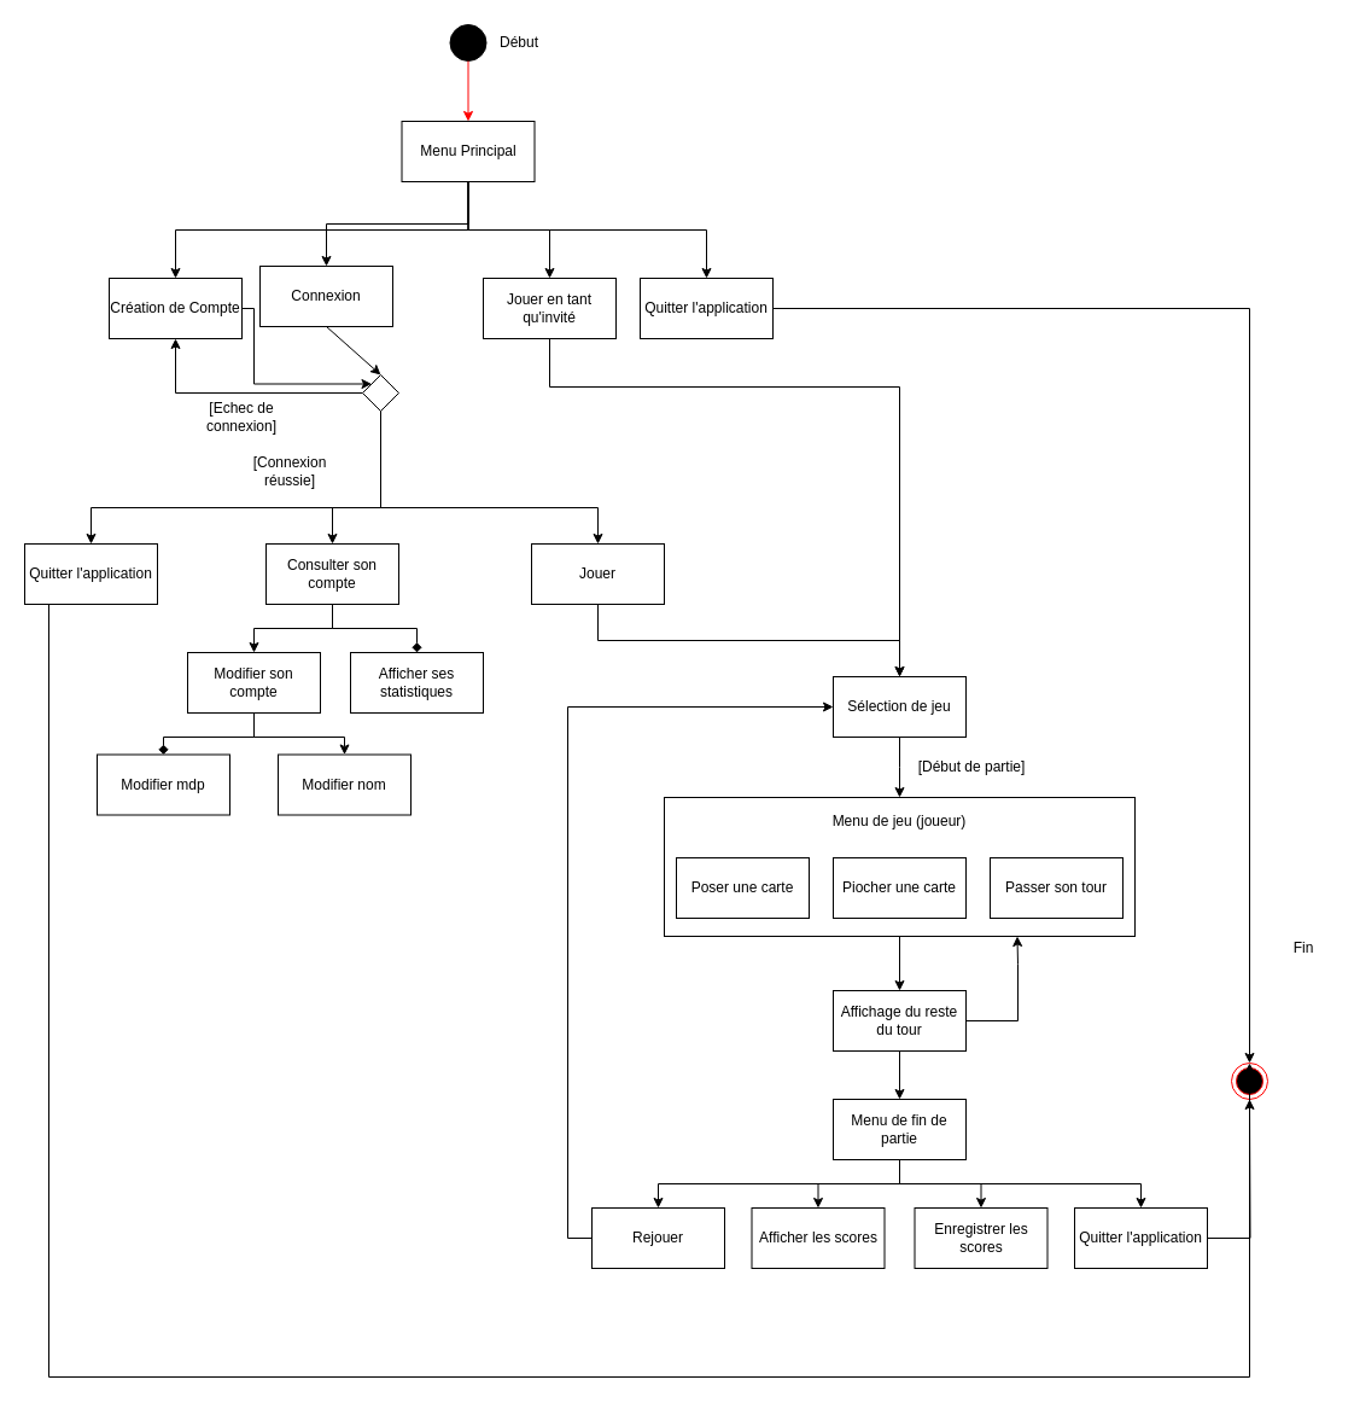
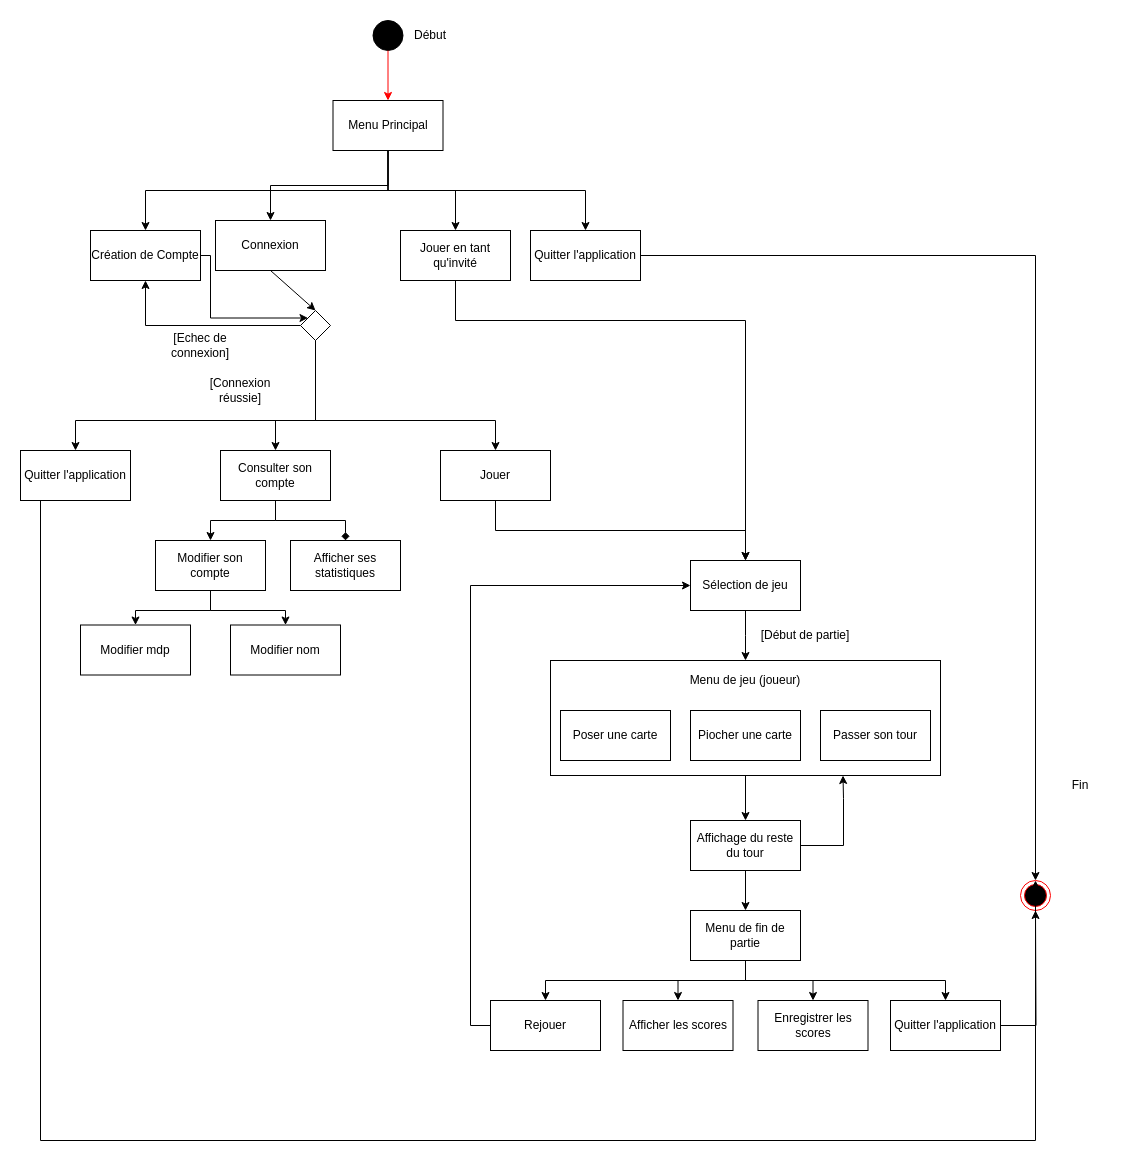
- <mxCell id="56" style="edgeStyle=orthogonalEdgeStyle;rounded=0;orthogonalLoop=1;jettySize=auto;html=1;exitX=0.5;exitY=1;exitDx=0;exitDy=0;entryX=0.5;entryY=0;entryDx=0;entryDy=0;endArrow=diamond;" parent="1" source="57" target="61" edge="1"><mxGeometry relative="1" as="geometry" /></mxCell>
+ <mxCell id="56" style="edgeStyle=orthogonalEdgeStyle;rounded=0;orthogonalLoop=1;jettySize=auto;html=1;exitX=0.5;exitY=1;exitDx=0;exitDy=0;entryX=0.5;entryY=0;entryDx=0;entryDy=0;" parent="1" source="57" target="61" edge="1"><mxGeometry relative="1" as="geometry" /></mxCell>
